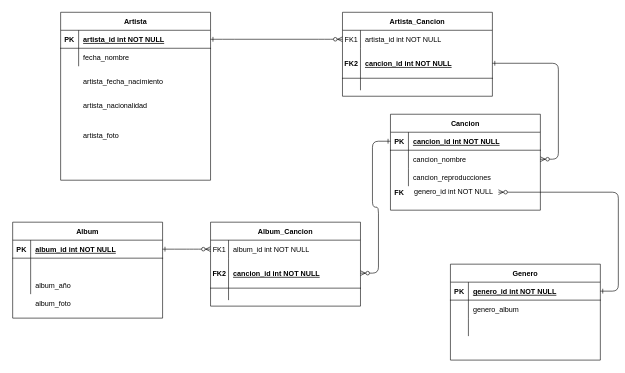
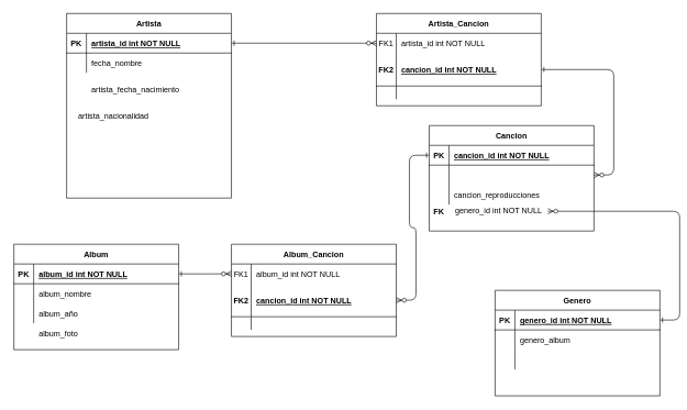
- <mxCell id="32" value="artista_nacionalidad" style="shape=partialRectangle;overflow=hidden;connectable=0;fillColor=none;top=0;left=0;bottom=0;right=0;align=left;spacingLeft=6;" vertex="1" parent="1"><mxGeometry x="130" y="160" width="220" height="30" as="geometry" /></mxCell>
+ <mxCell id="32" value="artista_nacionalidad" style="shape=partialRectangle;overflow=hidden;connectable=0;fillColor=none;top=0;left=0;bottom=0;right=0;align=left;spacingLeft=6;" vertex="1" parent="1"><mxGeometry x="110" y="160" width="220" height="30" as="geometry" /></mxCell>
- <mxCell id="33" value="artista_foto" style="shape=partialRectangle;overflow=hidden;connectable=0;fillColor=none;top=0;left=0;bottom=0;right=0;align=left;spacingLeft=6;" vertex="1" parent="1"><mxGeometry x="130" y="210" width="220" height="30" as="geometry" /></mxCell>
- <mxCell id="20" value="cancion_nombre " style="shape=partialRectangle;overflow=hidden;connectable=0;fillColor=none;top=0;left=0;bottom=0;right=0;align=left;spacingLeft=6;" parent="18" vertex="1"><mxGeometry x="30" width="220" height="30" as="geometry" /></mxCell>
+ <mxCell id="53" value="album_nombre " style="shape=partialRectangle;overflow=hidden;connectable=0;fillColor=none;top=0;left=0;bottom=0;right=0;align=left;spacingLeft=6;" vertex="1" parent="51"><mxGeometry x="30" width="220" height="30" as="geometry" /></mxCell>
